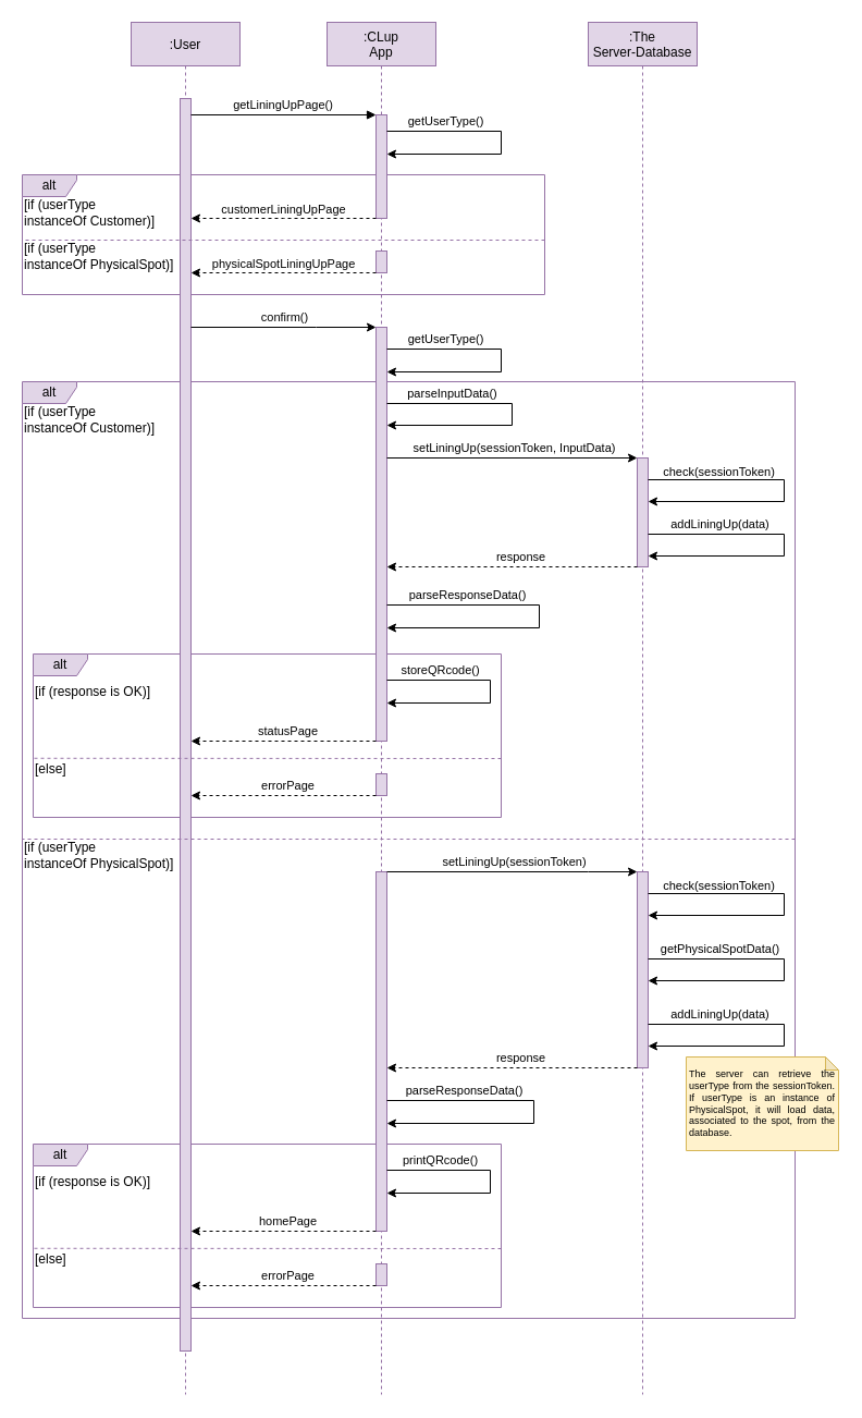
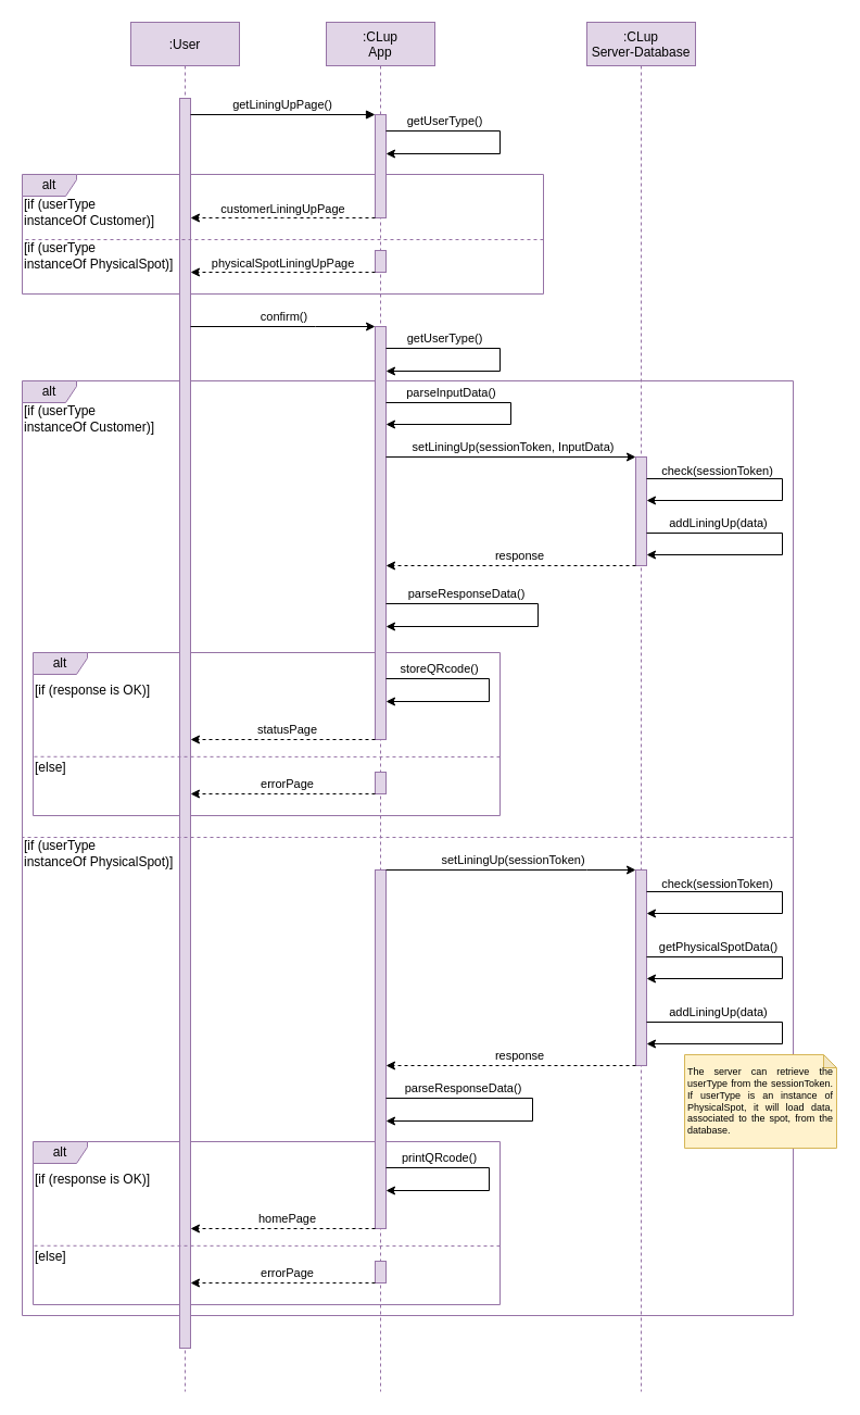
- <mxCell id="21" value=":The&#10;Server-Database" style="shape=umlLifeline;perimeter=lifelinePerimeter;container=1;collapsible=0;recursiveResize=0;rounded=0;shadow=0;strokeWidth=1;fillColor=#e1d5e7;strokeColor=#9673a6;size=40;" parent="1" vertex="1"><mxGeometry x="540" y="20" width="100" height="1260" as="geometry" /></mxCell>
+ <mxCell id="21" value=":CLup&#10;Server-Database" style="shape=umlLifeline;perimeter=lifelinePerimeter;container=1;collapsible=0;recursiveResize=0;rounded=0;shadow=0;strokeWidth=1;fillColor=#e1d5e7;strokeColor=#9673a6;size=40;" parent="1" vertex="1"><mxGeometry x="540" y="20" width="100" height="1260" as="geometry" /></mxCell>
